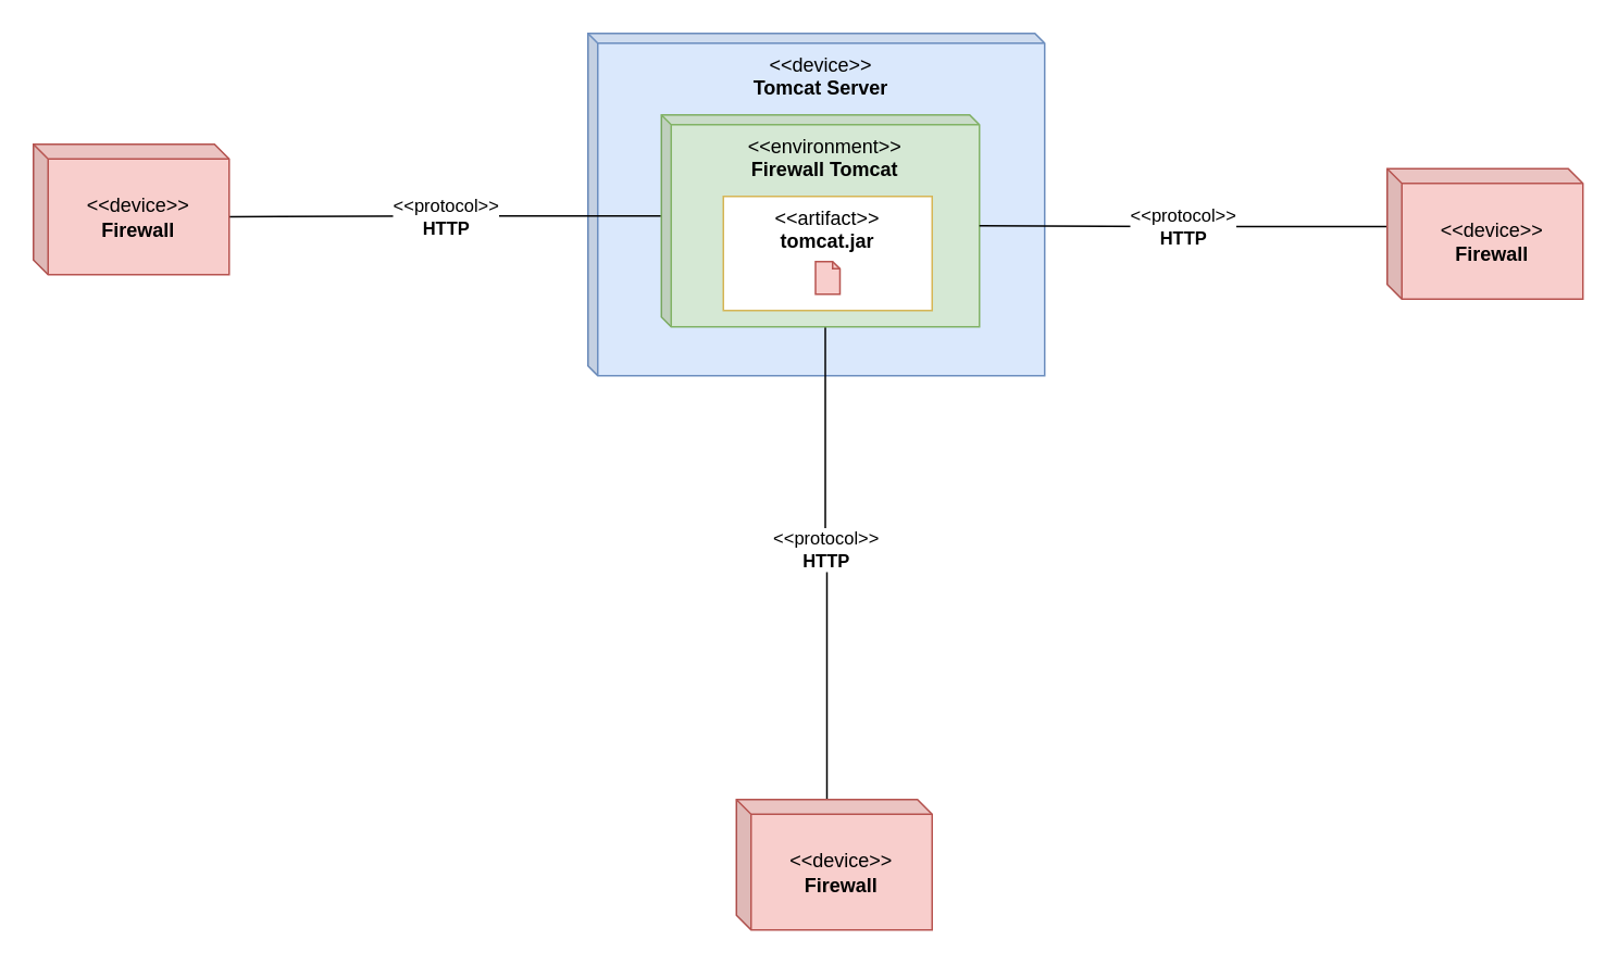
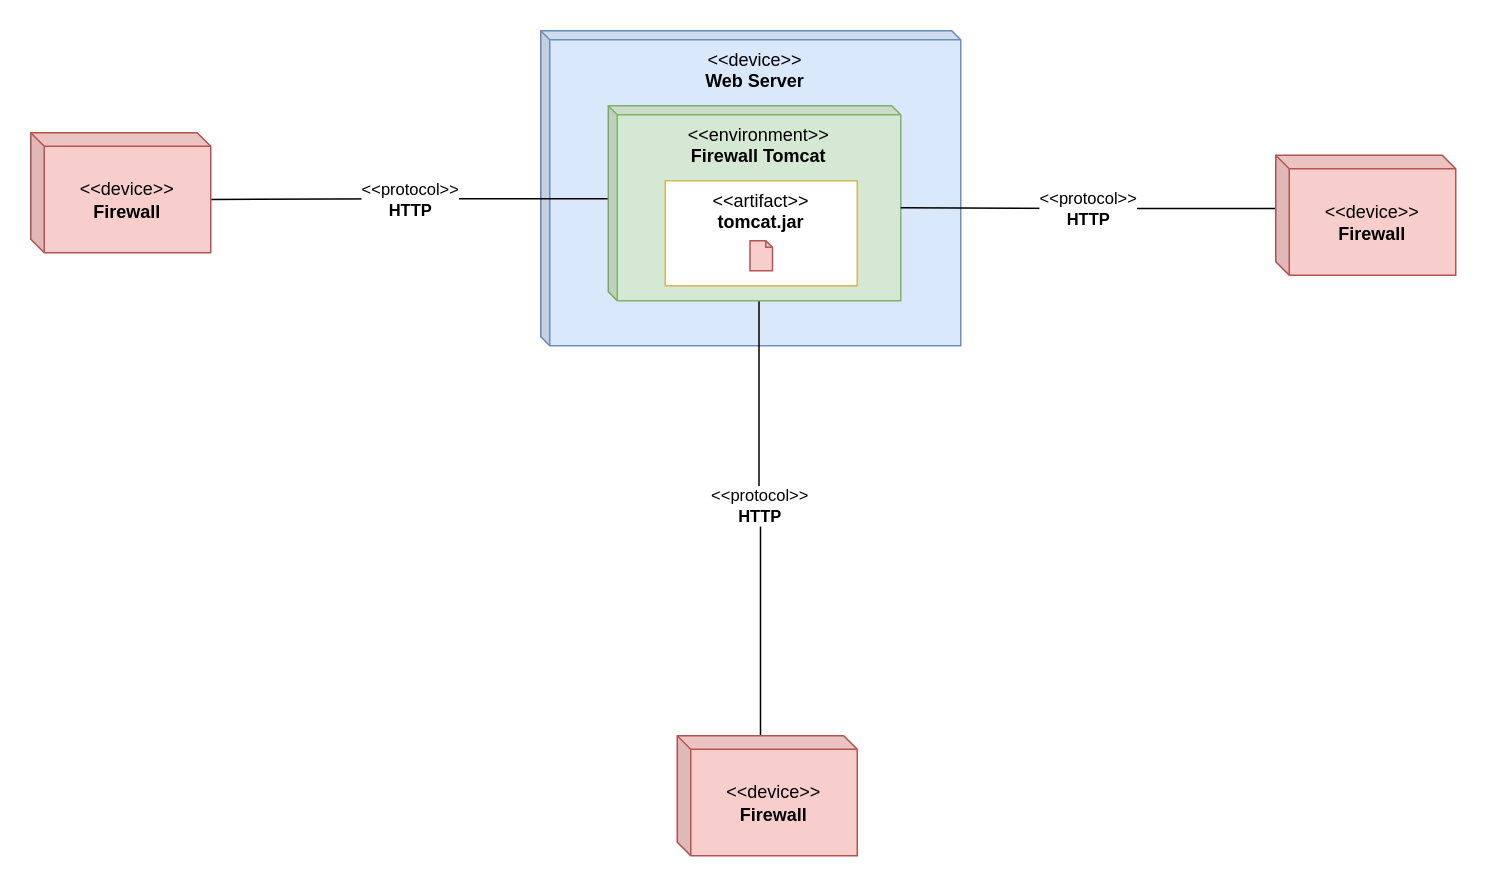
- <mxCell id="2" value="&amp;lt;&amp;lt;device&amp;gt;&amp;gt;&lt;br&gt;&lt;b&gt;Tomcat Server&lt;/b&gt;" style="shape=cube;whiteSpace=wrap;html=1;boundedLbl=1;backgroundOutline=1;darkOpacity=0.05;darkOpacity2=0.1;size=6;fillColor=#dae8fc;strokeColor=#6c8ebf;labelPosition=center;verticalLabelPosition=middle;align=center;verticalAlign=top;" vertex="1" parent="1"><mxGeometry x="360" y="20" width="280" height="210" as="geometry" /></mxCell>
+ <mxCell id="2" value="&amp;lt;&amp;lt;device&amp;gt;&amp;gt;&lt;br&gt;&lt;b&gt;Web Server&lt;/b&gt;" style="shape=cube;whiteSpace=wrap;html=1;boundedLbl=1;backgroundOutline=1;darkOpacity=0.05;darkOpacity2=0.1;size=6;fillColor=#dae8fc;strokeColor=#6c8ebf;labelPosition=center;verticalLabelPosition=middle;align=center;verticalAlign=top;" vertex="1" parent="1"><mxGeometry x="360" y="20" width="280" height="210" as="geometry" /></mxCell>
